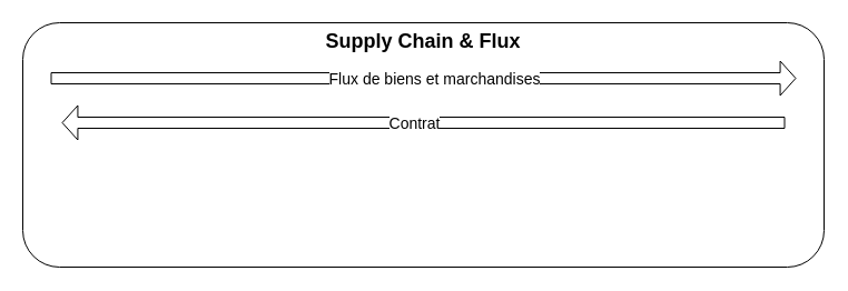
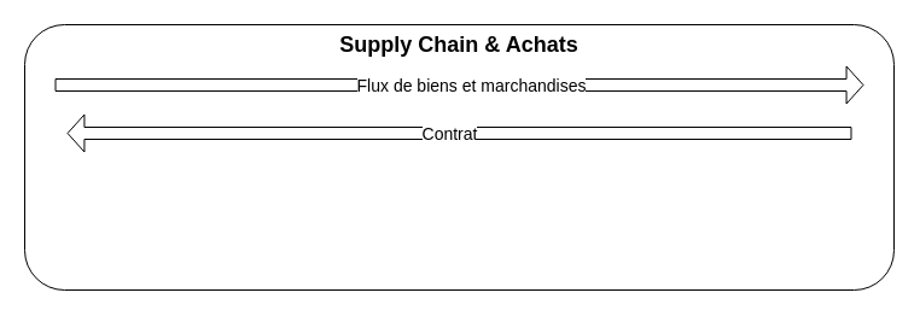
- <mxCell id="2" value="&lt;font style=&quot;font-size: 18px;&quot;&gt;&lt;b&gt;Supply Chain &amp;amp; Flux&lt;/b&gt;&lt;/font&gt;" style="rounded=1;whiteSpace=wrap;html=1;verticalAlign=top;" vertex="1" parent="1"><mxGeometry x="20" y="20" width="720" height="220" as="geometry" /></mxCell>
+ <mxCell id="2" value="&lt;font style=&quot;font-size: 18px;&quot;&gt;&lt;b&gt;Supply Chain &amp;amp; Achats&lt;/b&gt;&lt;/font&gt;" style="rounded=1;whiteSpace=wrap;html=1;verticalAlign=top;" vertex="1" parent="1"><mxGeometry x="20" y="20" width="720" height="220" as="geometry" /></mxCell>
